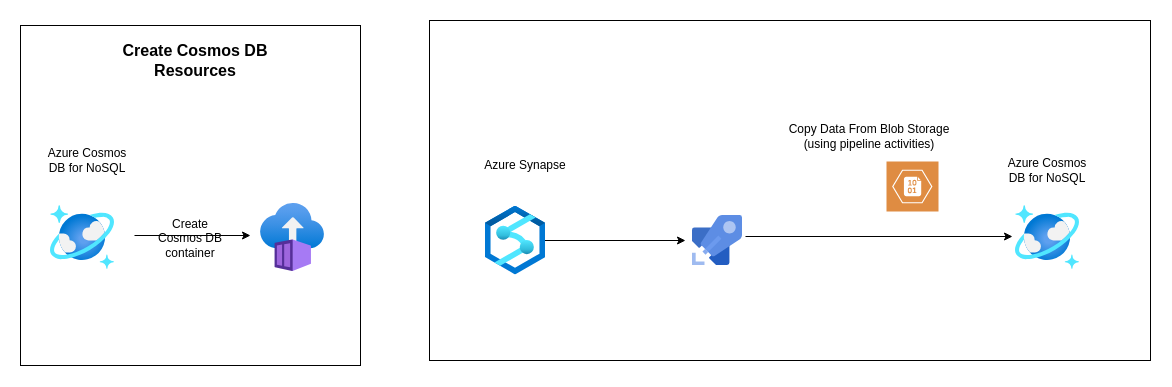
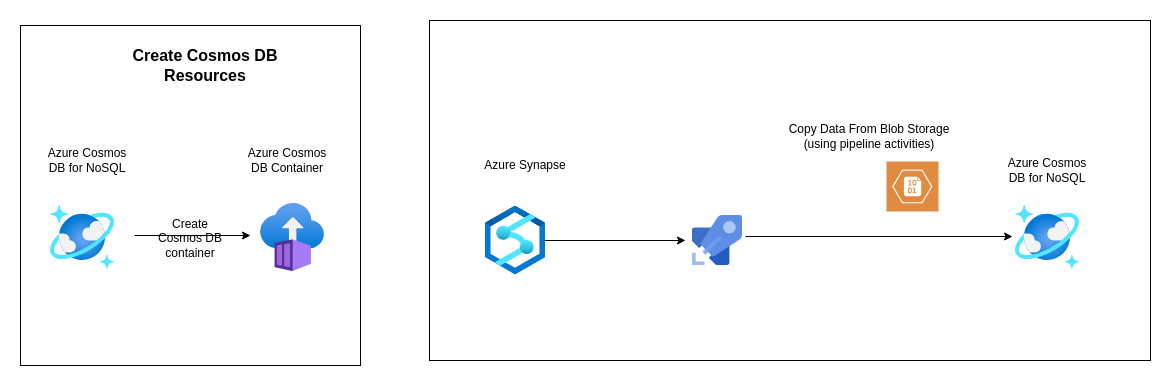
- <mxCell id="19" value="&lt;font style=&quot;font-size: 16px;&quot;&gt;&lt;b&gt;Create Cosmos DB Resources&lt;/b&gt;&lt;/font&gt;" style="text;html=1;align=center;verticalAlign=middle;whiteSpace=wrap;rounded=0;" vertex="1" parent="1"><mxGeometry x="90" y="35" width="210" height="50" as="geometry" /></mxCell>
+ <mxCell id="19" value="&lt;font style=&quot;font-size: 16px;&quot;&gt;&lt;b&gt;Create Cosmos DB Resources&lt;/b&gt;&lt;/font&gt;" style="text;html=1;align=center;verticalAlign=middle;whiteSpace=wrap;rounded=0;" vertex="1" parent="1"><mxGeometry x="100" y="40" width="210" height="50" as="geometry" /></mxCell>
+ <mxCell id="5" value="Azure Cosmos DB Container" style="text;html=1;align=center;verticalAlign=middle;whiteSpace=wrap;rounded=0;movable=1;resizable=1;rotatable=1;deletable=1;editable=1;locked=0;connectable=1;" vertex="1" parent="1"><mxGeometry x="240" y="145" width="94" height="30" as="geometry" /></mxCell>
